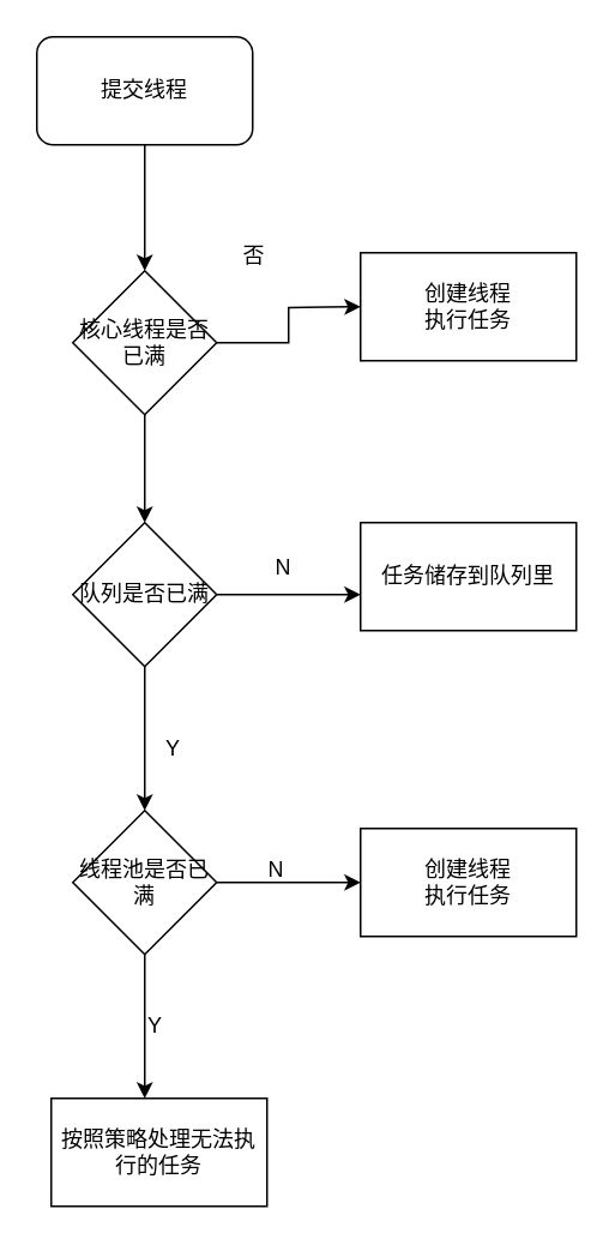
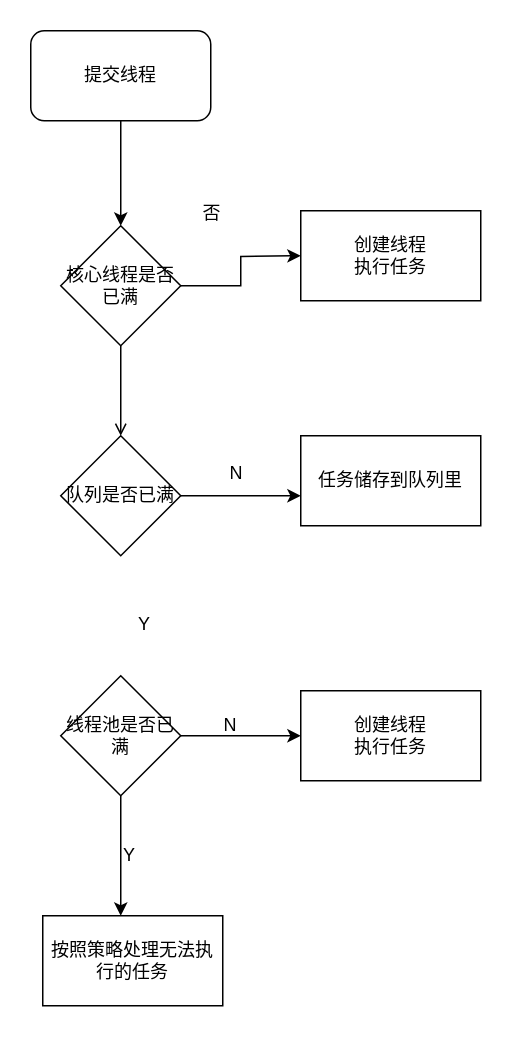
- <mxCell id="4" value="" style="edgeStyle=orthogonalEdgeStyle;rounded=0;orthogonalLoop=1;jettySize=auto;html=1;" edge="1" parent="1" source="6" target="9"><mxGeometry relative="1" as="geometry" /></mxCell>
+ <mxCell id="4" value="" style="edgeStyle=orthogonalEdgeStyle;rounded=0;orthogonalLoop=1;jettySize=auto;html=1;endArrow=open;" edge="1" parent="1" source="6" target="9"><mxGeometry relative="1" as="geometry" /></mxCell>
- <mxCell id="7" value="" style="edgeStyle=orthogonalEdgeStyle;rounded=0;orthogonalLoop=1;jettySize=auto;html=1;" edge="1" parent="1" source="9" target="12"><mxGeometry relative="1" as="geometry" /></mxCell>
